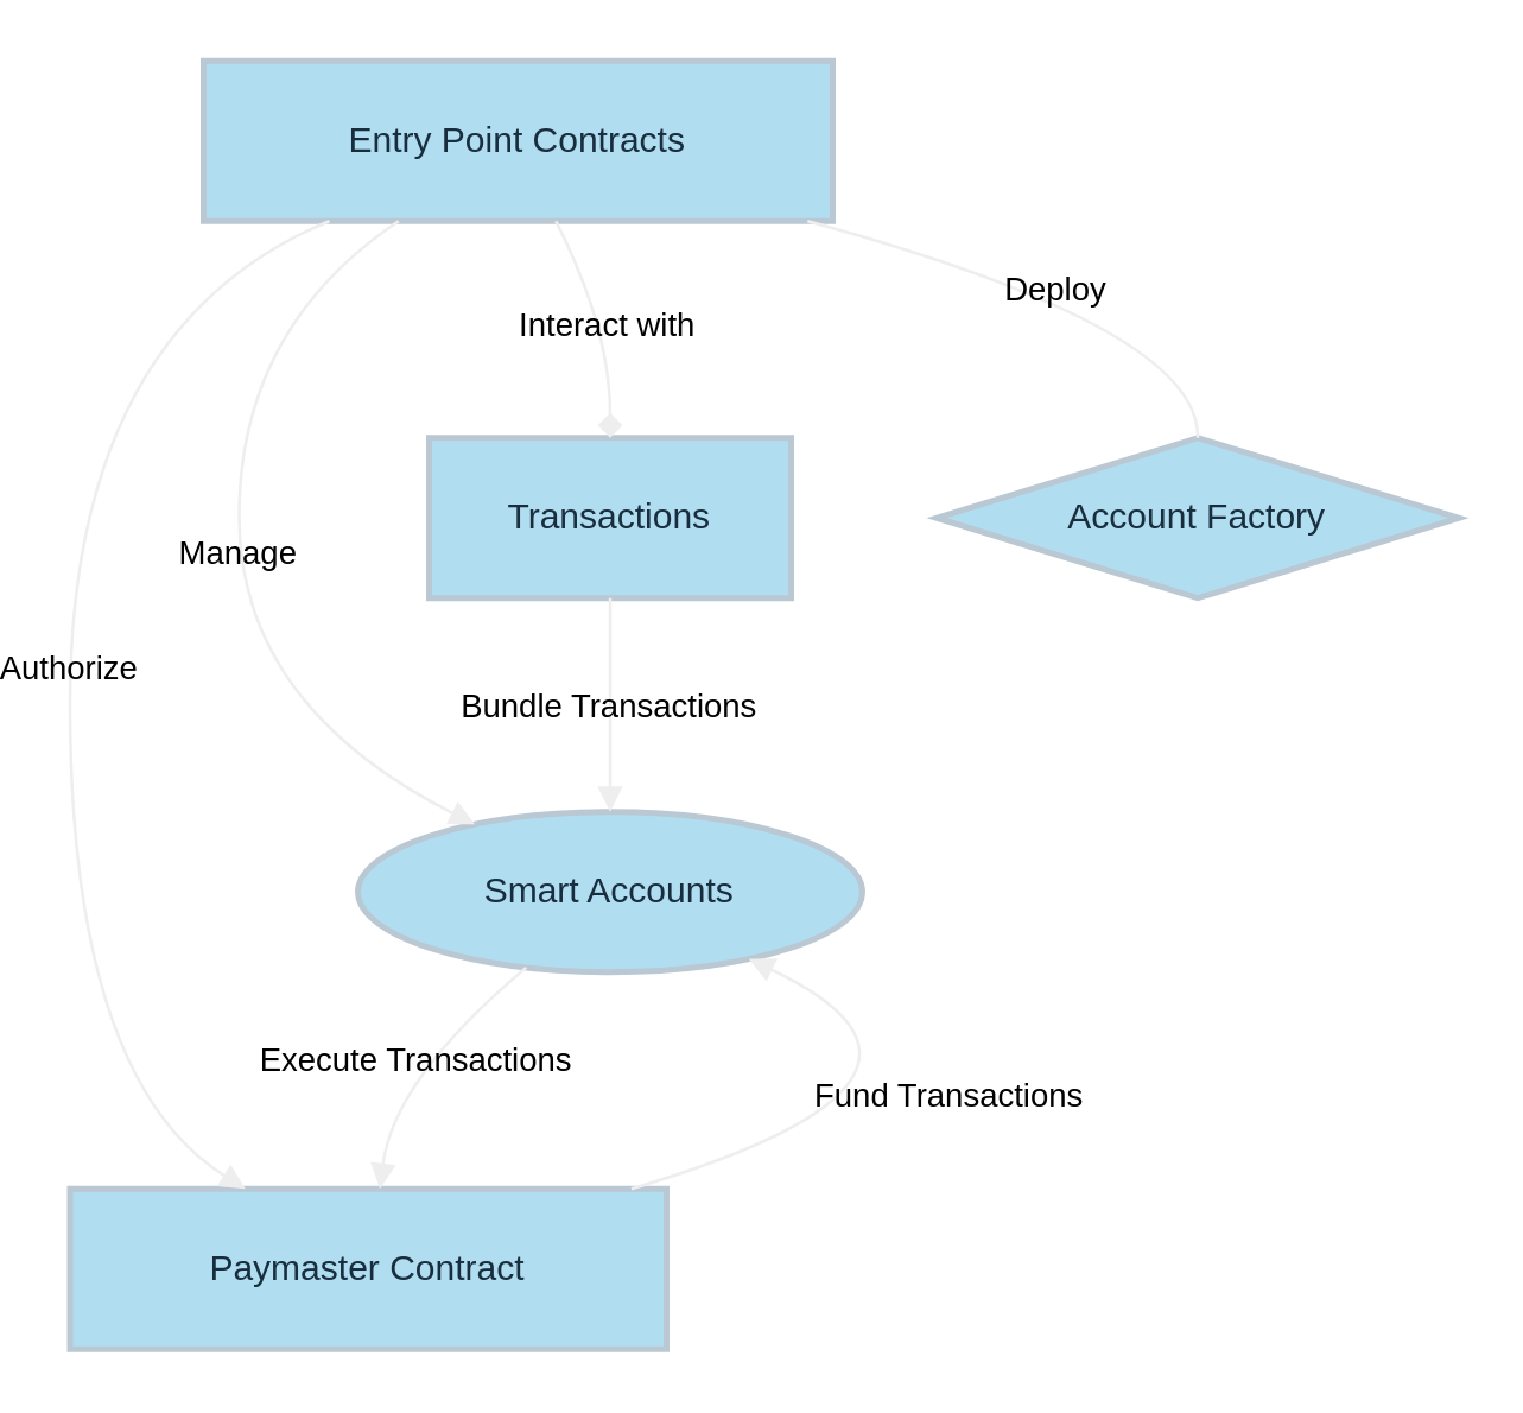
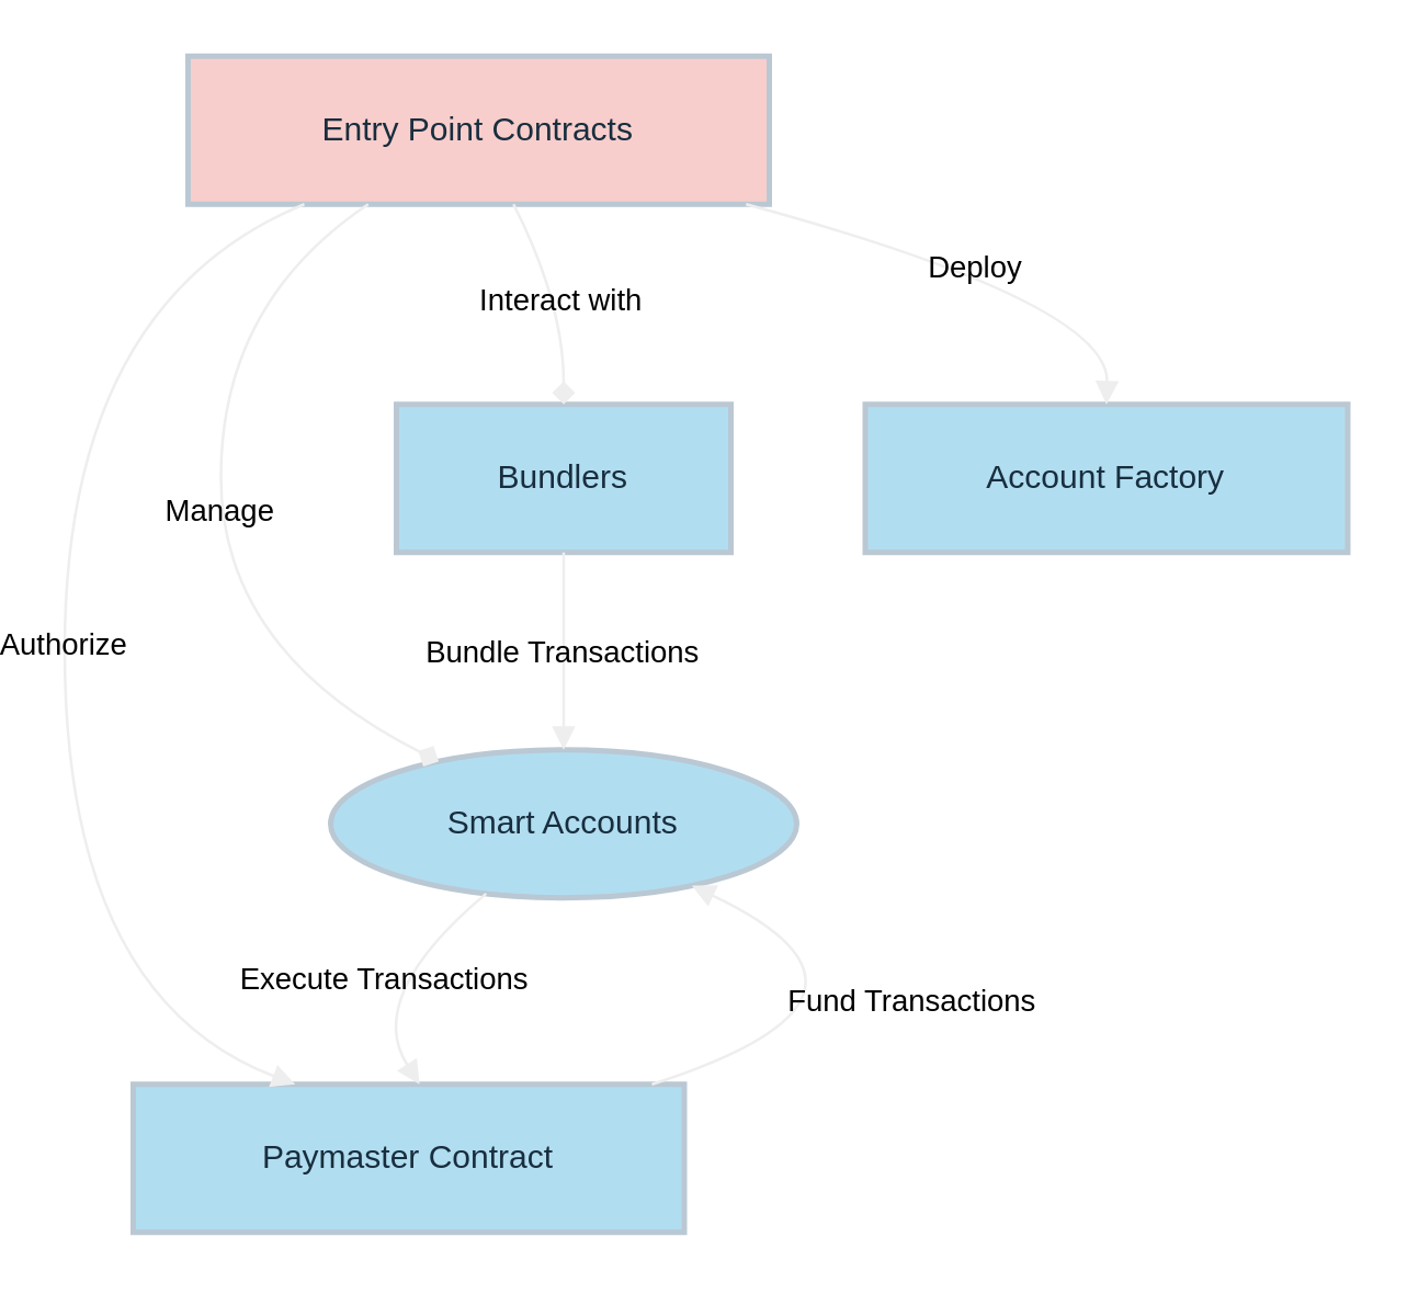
- <mxCell id="2" value="Entry Point Contracts" style="whiteSpace=wrap;strokeWidth=2;labelBackgroundColor=none;fillColor=#B1DDF0;strokeColor=#BAC8D3;fontColor=#182E3E;" parent="1" vertex="1"><mxGeometry x="65" y="20" width="212" height="54" as="geometry" /></mxCell>
+ <mxCell id="2" value="Entry Point Contracts" style="whiteSpace=wrap;strokeWidth=2;labelBackgroundColor=none;fillColor=#f8cecc;strokeColor=#BAC8D3;fontColor=#182E3E;" parent="1" vertex="1"><mxGeometry x="65" y="20" width="212" height="54" as="geometry" /></mxCell>
- <mxCell id="8" value="Deploy" style="curved=1;startArrow=none;endArrow=none;exitX=0.96;exitY=1;entryX=0.5;entryY=-0.01;labelBackgroundColor=none;strokeColor=#EEEEEE;fontColor=default;" parent="1" source="2" target="4" edge="1"><mxGeometry relative="1" as="geometry"><Array as="points"><mxPoint x="401" y="110" /></Array></mxGeometry></mxCell>
+ <mxCell id="8" value="Deploy" style="curved=1;startArrow=none;endArrow=block;exitX=0.96;exitY=1;entryX=0.5;entryY=-0.01;labelBackgroundColor=none;strokeColor=#EEEEEE;fontColor=default;" parent="1" source="2" target="4" edge="1"><mxGeometry relative="1" as="geometry"><Array as="points"><mxPoint x="401" y="110" /></Array></mxGeometry></mxCell>
- <mxCell id="3" value="Transactions" style="whiteSpace=wrap;strokeWidth=2;labelBackgroundColor=none;fillColor=#B1DDF0;strokeColor=#BAC8D3;fontColor=#182E3E;" parent="1" vertex="1"><mxGeometry x="141" y="147" width="122" height="54" as="geometry" /></mxCell>
+ <mxCell id="3" value="Bundlers" style="whiteSpace=wrap;strokeWidth=2;labelBackgroundColor=none;fillColor=#B1DDF0;strokeColor=#BAC8D3;fontColor=#182E3E;" parent="1" vertex="1"><mxGeometry x="141" y="147" width="122" height="54" as="geometry" /></mxCell>
- <mxCell id="4" value="Account Factory" style="rhombus;whiteSpace=wrap;strokeWidth=2;labelBackgroundColor=none;fillColor=#B1DDF0;strokeColor=#BAC8D3;fontColor=#182E3E;" parent="1" vertex="1"><mxGeometry x="312" y="147" width="176" height="54" as="geometry" /></mxCell>
+ <mxCell id="4" value="Account Factory" style="whiteSpace=wrap;strokeWidth=2;labelBackgroundColor=none;fillColor=#B1DDF0;strokeColor=#BAC8D3;fontColor=#182E3E;" parent="1" vertex="1"><mxGeometry x="312" y="147" width="176" height="54" as="geometry" /></mxCell>
- <mxCell id="9" value="Manage" style="curved=1;startArrow=none;endArrow=block;exitX=0.31;exitY=1;entryX=0.18;entryY=0;labelBackgroundColor=none;strokeColor=#EEEEEE;fontColor=default;" parent="1" source="2" target="5" edge="1"><mxGeometry relative="1" as="geometry"><Array as="points"><mxPoint x="77" y="110" /><mxPoint x="77" y="237" /></Array></mxGeometry></mxCell>
+ <mxCell id="9" value="Manage" style="curved=1;startArrow=none;endArrow=diamond;exitX=0.31;exitY=1;entryX=0.18;entryY=0;labelBackgroundColor=none;strokeColor=#EEEEEE;fontColor=default;" parent="1" source="2" target="5" edge="1"><mxGeometry relative="1" as="geometry"><Array as="points"><mxPoint x="77" y="110" /><mxPoint x="77" y="237" /></Array></mxGeometry></mxCell>
- <mxCell id="6" value="Paymaster Contract" style="whiteSpace=wrap;strokeWidth=2;labelBackgroundColor=none;fillColor=#B1DDF0;strokeColor=#BAC8D3;fontColor=#182E3E;" parent="1" vertex="1"><mxGeometry x="20" y="400" width="201" height="54" as="geometry" /></mxCell>
+ <mxCell id="6" value="Paymaster Contract" style="whiteSpace=wrap;strokeWidth=2;labelBackgroundColor=none;fillColor=#B1DDF0;strokeColor=#BAC8D3;fontColor=#182E3E;" parent="1" vertex="1"><mxGeometry x="45" y="395" width="201" height="54" as="geometry" /></mxCell>
